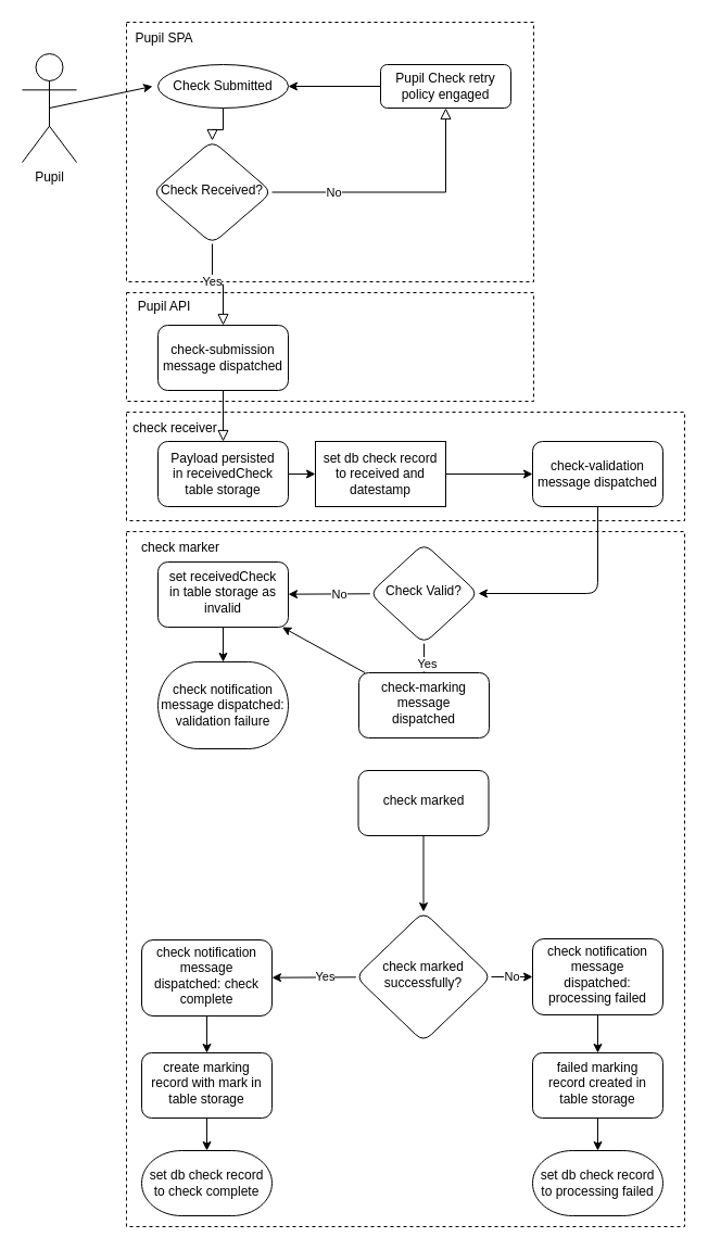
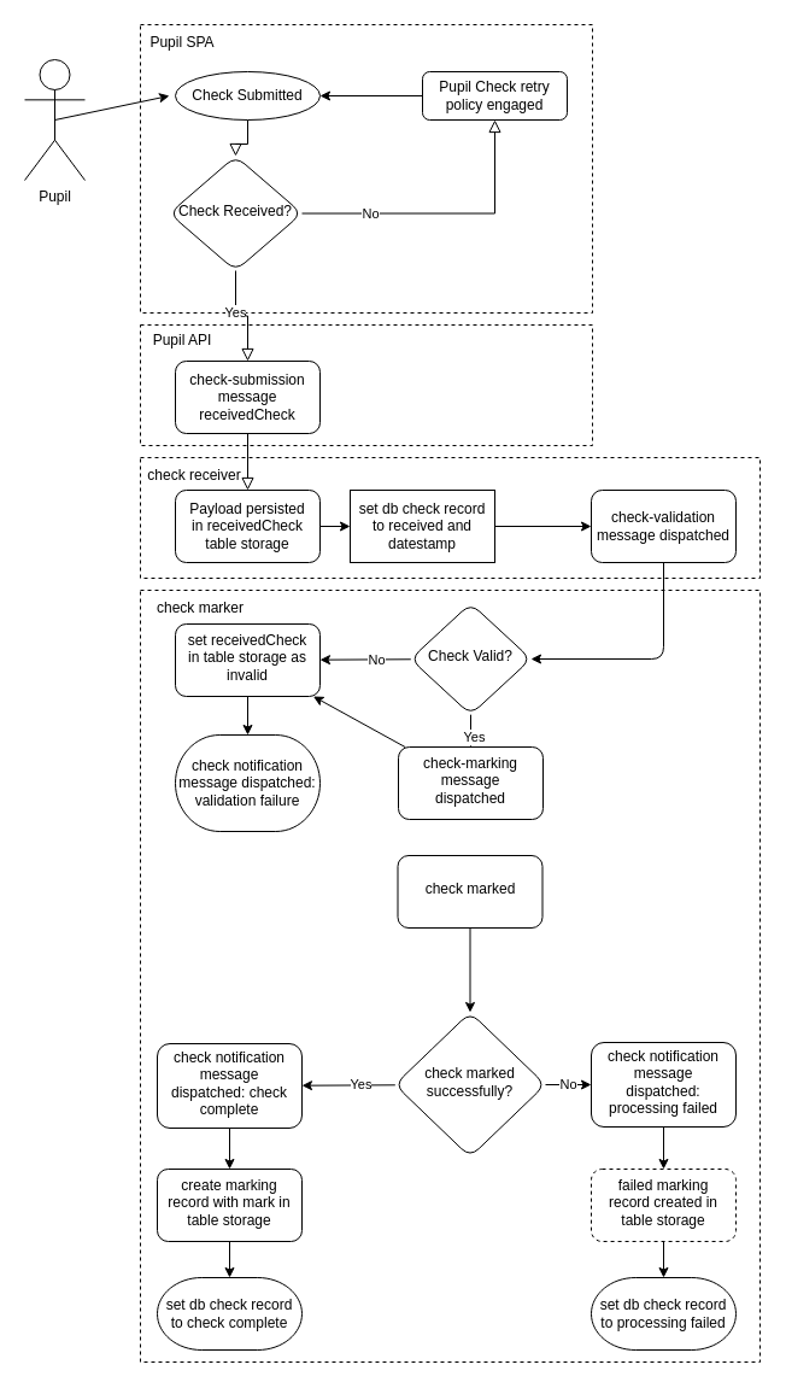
- <mxCell id="25" value="check-submission message dispatched" style="rounded=1;whiteSpace=wrap;html=1;fontSize=12;glass=0;strokeWidth=1;shadow=0;" parent="13" vertex="1"><mxGeometry x="145" y="299" width="120" height="60" as="geometry" /></mxCell>
+ <mxCell id="25" value="check-submission message receivedCheck" style="rounded=1;whiteSpace=wrap;html=1;fontSize=12;glass=0;strokeWidth=1;shadow=0;" parent="13" vertex="1"><mxGeometry x="145" y="299" width="120" height="60" as="geometry" /></mxCell>
- <mxCell id="56" value="failed marking record created in table storage" style="whiteSpace=wrap;html=1;shadow=0;strokeWidth=1;spacing=6;spacingTop=-4;rounded=1;glass=0;" parent="13" vertex="1"><mxGeometry x="490" y="969" width="120" height="60" as="geometry" /></mxCell>
+ <mxCell id="56" value="failed marking record created in table storage" style="whiteSpace=wrap;html=1;shadow=0;strokeWidth=1;spacing=6;spacingTop=-4;rounded=1;glass=0;dashed=1;" parent="13" vertex="1"><mxGeometry x="490" y="969" width="120" height="60" as="geometry" /></mxCell>
